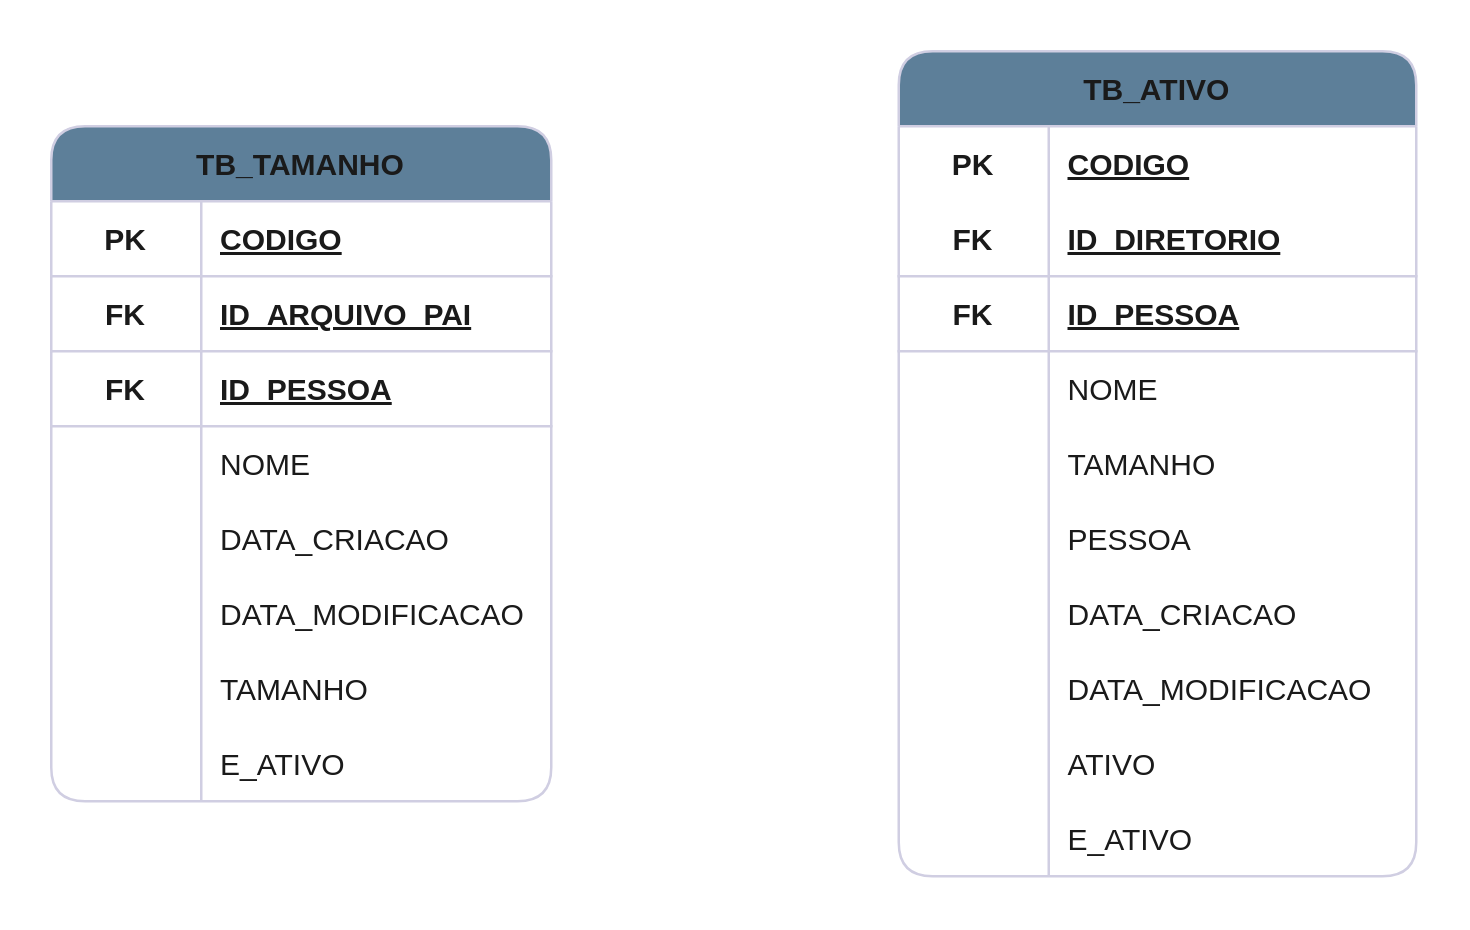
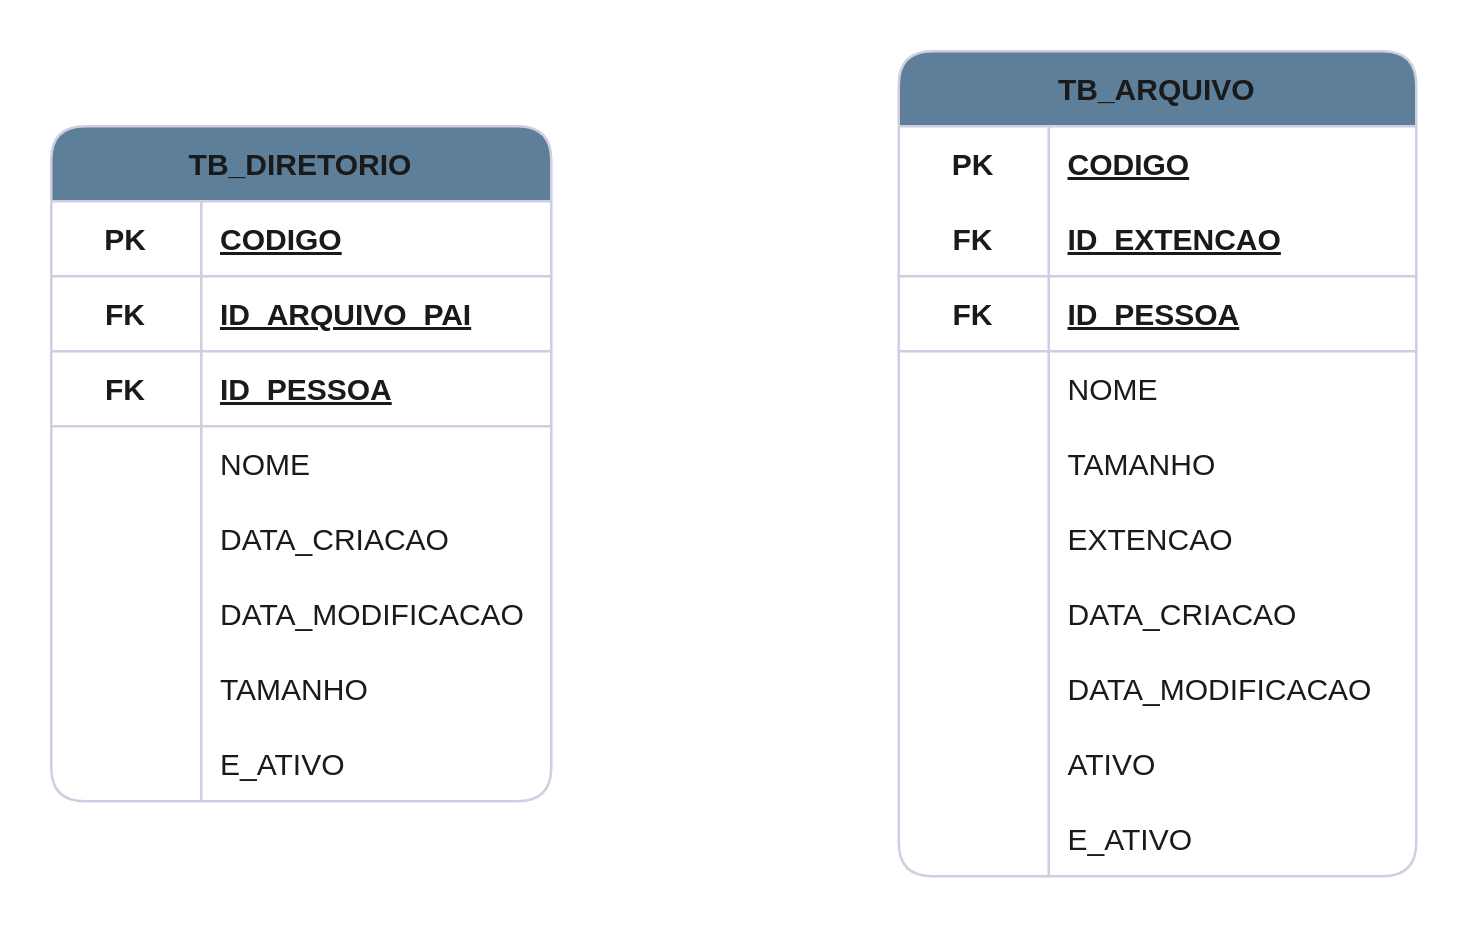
- <mxCell id="27" value="TB_ATIVO" style="shape=table;startSize=30;container=1;collapsible=1;childLayout=tableLayout;fixedRows=1;rowLines=0;fontStyle=1;align=center;resizeLast=1;rounded=1;shadow=0;swimlaneFillColor=default;labelBackgroundColor=none;fillColor=#5D7F99;strokeColor=#D0CEE2;fontColor=#1A1A1A;" parent="1" vertex="1"><mxGeometry x="359" y="20" width="207" height="330" as="geometry" /></mxCell>
+ <mxCell id="27" value="TB_ARQUIVO" style="shape=table;startSize=30;container=1;collapsible=1;childLayout=tableLayout;fixedRows=1;rowLines=0;fontStyle=1;align=center;resizeLast=1;rounded=1;shadow=0;swimlaneFillColor=default;labelBackgroundColor=none;fillColor=#5D7F99;strokeColor=#D0CEE2;fontColor=#1A1A1A;" parent="1" vertex="1"><mxGeometry x="359" y="20" width="207" height="330" as="geometry" /></mxCell>
- <mxCell id="2" value="TB_TAMANHO" style="shape=table;startSize=30;container=1;collapsible=1;childLayout=tableLayout;fixedRows=1;rowLines=0;fontStyle=1;align=center;resizeLast=1;rounded=1;shadow=0;swimlaneFillColor=default;labelBackgroundColor=none;fillColor=#5D7F99;strokeColor=#D0CEE2;fontColor=#1A1A1A;" parent="1" vertex="1"><mxGeometry x="20" y="50" width="200" height="270" as="geometry" /></mxCell>
+ <mxCell id="2" value="TB_DIRETORIO" style="shape=table;startSize=30;container=1;collapsible=1;childLayout=tableLayout;fixedRows=1;rowLines=0;fontStyle=1;align=center;resizeLast=1;rounded=1;shadow=0;swimlaneFillColor=default;labelBackgroundColor=none;fillColor=#5D7F99;strokeColor=#D0CEE2;fontColor=#1A1A1A;" parent="1" vertex="1"><mxGeometry x="20" y="50" width="200" height="270" as="geometry" /></mxCell>
- <mxCell id="33" value="ID_DIRETORIO" style="shape=partialRectangle;connectable=0;fillColor=none;top=0;left=0;bottom=0;right=0;align=left;spacingLeft=6;fontStyle=5;overflow=hidden;labelBackgroundColor=none;strokeColor=#D0CEE2;fontColor=#1A1A1A;rounded=1;" parent="31" vertex="1"><mxGeometry x="60" width="147" height="30" as="geometry"><mxRectangle width="147" height="30" as="alternateBounds" /></mxGeometry></mxCell>
+ <mxCell id="33" value="ID_EXTENCAO" style="shape=partialRectangle;connectable=0;fillColor=none;top=0;left=0;bottom=0;right=0;align=left;spacingLeft=6;fontStyle=5;overflow=hidden;labelBackgroundColor=none;strokeColor=#D0CEE2;fontColor=#1A1A1A;rounded=1;" parent="31" vertex="1"><mxGeometry x="60" width="147" height="30" as="geometry"><mxRectangle width="147" height="30" as="alternateBounds" /></mxGeometry></mxCell>
- <mxCell id="45" value="PESSOA" style="shape=partialRectangle;connectable=0;fillColor=none;top=0;left=0;bottom=0;right=0;align=left;spacingLeft=6;overflow=hidden;labelBackgroundColor=none;strokeColor=#D0CEE2;fontColor=#1A1A1A;rounded=1;" parent="43" vertex="1"><mxGeometry x="60" width="147" height="30" as="geometry"><mxRectangle width="147" height="30" as="alternateBounds" /></mxGeometry></mxCell>
+ <mxCell id="45" value="EXTENCAO" style="shape=partialRectangle;connectable=0;fillColor=none;top=0;left=0;bottom=0;right=0;align=left;spacingLeft=6;overflow=hidden;labelBackgroundColor=none;strokeColor=#D0CEE2;fontColor=#1A1A1A;rounded=1;" parent="43" vertex="1"><mxGeometry x="60" width="147" height="30" as="geometry"><mxRectangle width="147" height="30" as="alternateBounds" /></mxGeometry></mxCell>
